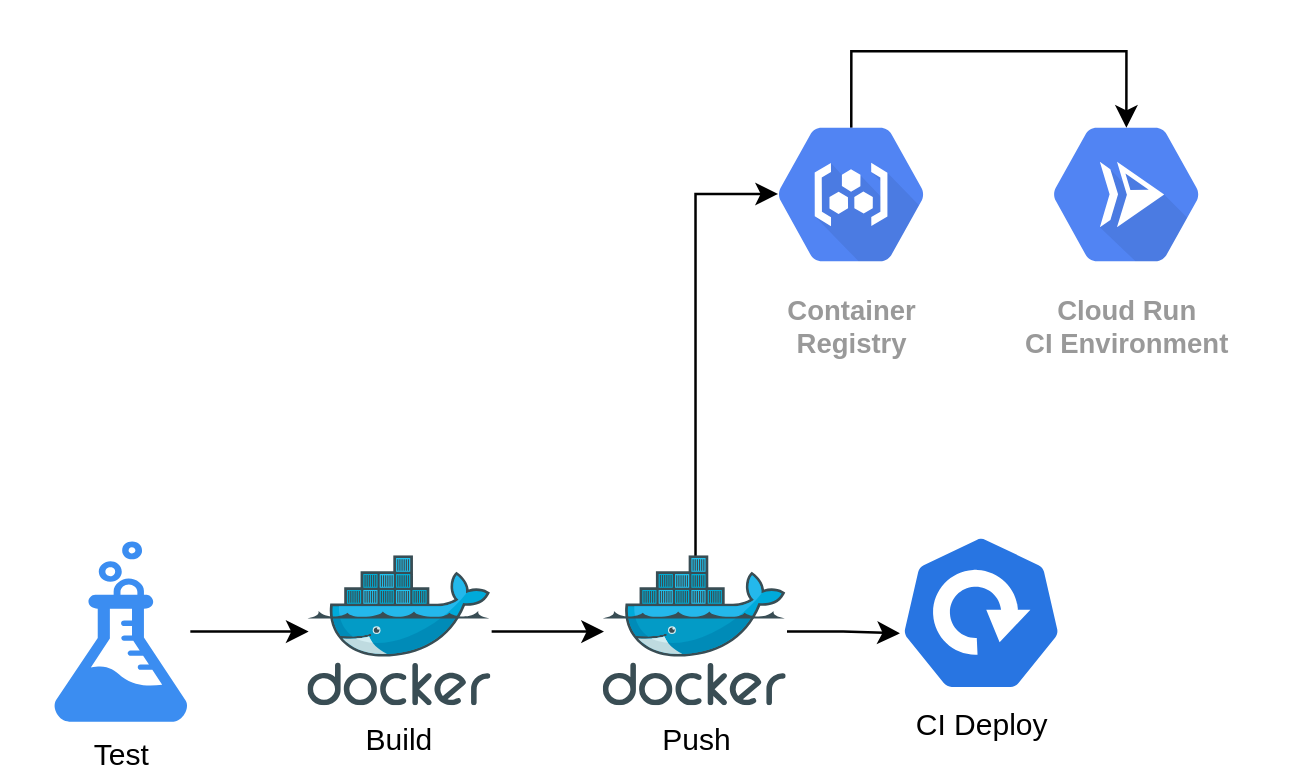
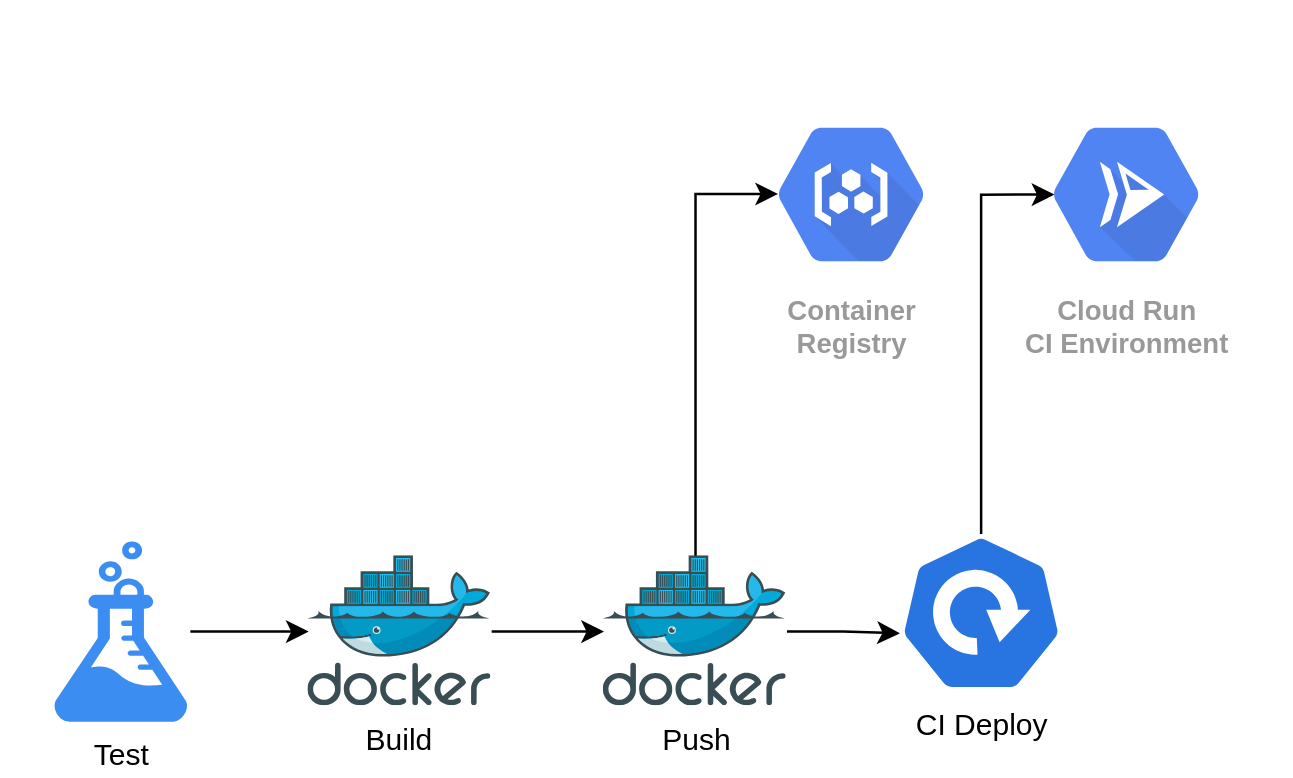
- <mxCell id="5" style="edgeStyle=orthogonalEdgeStyle;rounded=0;orthogonalLoop=1;jettySize=auto;html=1;entryX=0.5;entryY=0.16;entryDx=0;entryDy=0;entryPerimeter=0;exitX=0.5;exitY=0.16;exitDx=0;exitDy=0;exitPerimeter=0;" edge="1" parent="1" source="6" target="2"><mxGeometry relative="1" as="geometry"><Array as="points"><mxPoint x="339.6" y="20" /><mxPoint x="449.6" y="20" /></Array></mxGeometry></mxCell>
+ <mxCell id="12" style="edgeStyle=orthogonalEdgeStyle;rounded=0;orthogonalLoop=1;jettySize=auto;html=1;entryX=0.175;entryY=0.5;entryDx=0;entryDy=0;entryPerimeter=0;" edge="1" parent="1" source="13" target="2"><mxGeometry relative="1" as="geometry"><Array as="points"><mxPoint x="391.6" y="77" /></Array></mxGeometry></mxCell>
